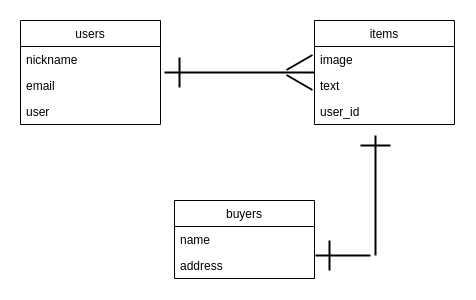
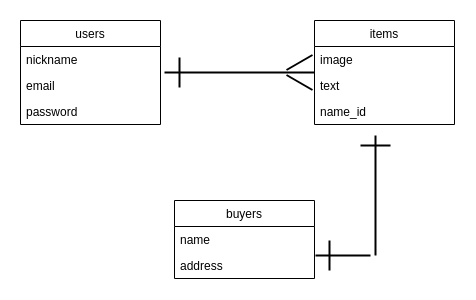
- <mxCell id="5" value="user" style="text;strokeColor=none;fillColor=none;align=left;verticalAlign=top;spacingLeft=4;spacingRight=4;overflow=hidden;rotatable=0;points=[[0,0.5],[1,0.5]];portConstraint=eastwest;" vertex="1" parent="2"><mxGeometry y="78" width="140" height="26" as="geometry" /></mxCell>
+ <mxCell id="5" value="password" style="text;strokeColor=none;fillColor=none;align=left;verticalAlign=top;spacingLeft=4;spacingRight=4;overflow=hidden;rotatable=0;points=[[0,0.5],[1,0.5]];portConstraint=eastwest;" vertex="1" parent="2"><mxGeometry y="78" width="140" height="26" as="geometry" /></mxCell>
- <mxCell id="9" value="user_id" style="text;strokeColor=none;fillColor=none;align=left;verticalAlign=top;spacingLeft=4;spacingRight=4;overflow=hidden;rotatable=0;points=[[0,0.5],[1,0.5]];portConstraint=eastwest;" vertex="1" parent="6"><mxGeometry y="78" width="140" height="26" as="geometry" /></mxCell>
+ <mxCell id="9" value="name_id" style="text;strokeColor=none;fillColor=none;align=left;verticalAlign=top;spacingLeft=4;spacingRight=4;overflow=hidden;rotatable=0;points=[[0,0.5],[1,0.5]];portConstraint=eastwest;" vertex="1" parent="6"><mxGeometry y="78" width="140" height="26" as="geometry" /></mxCell>
